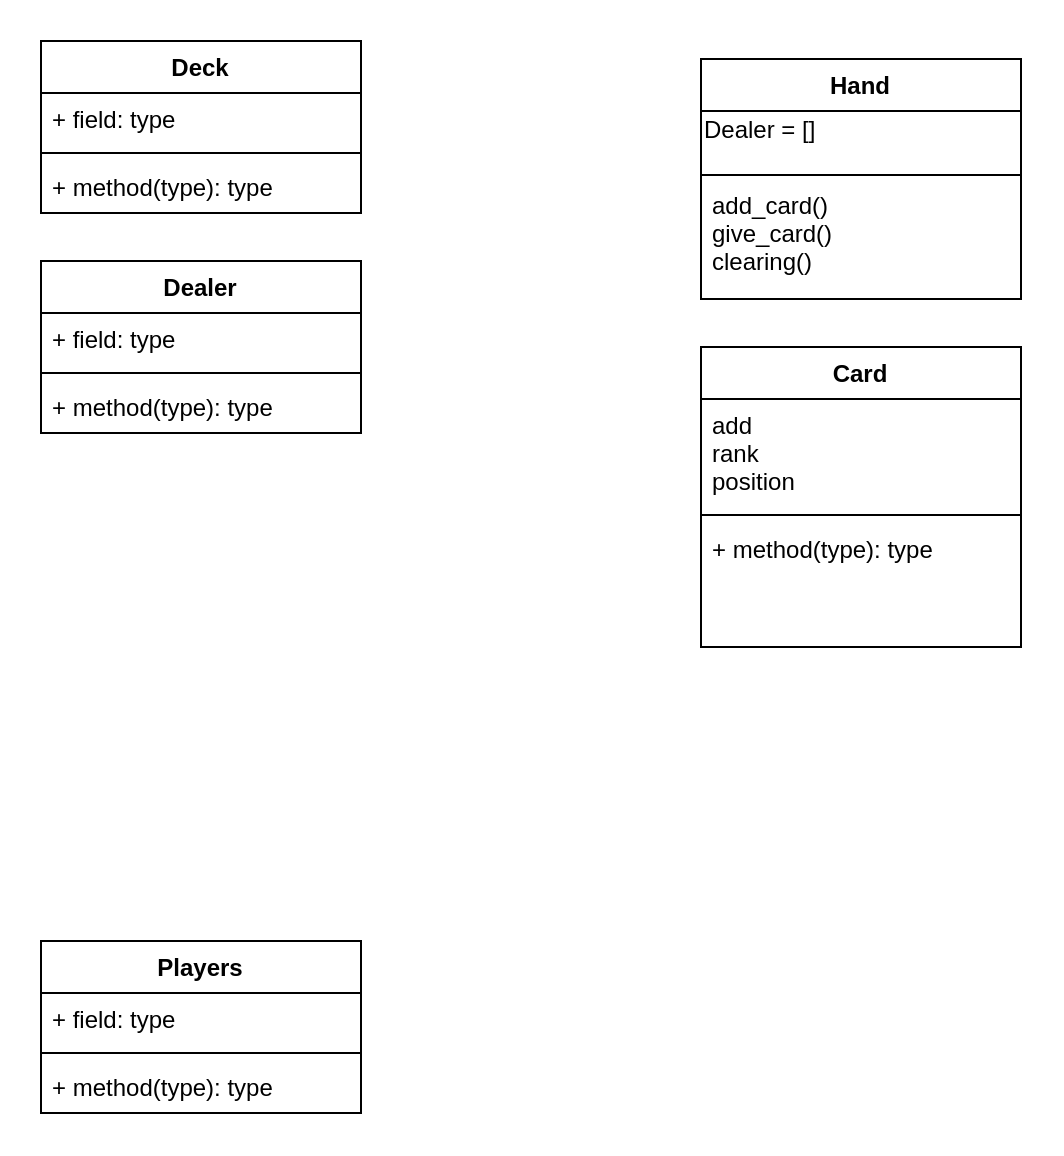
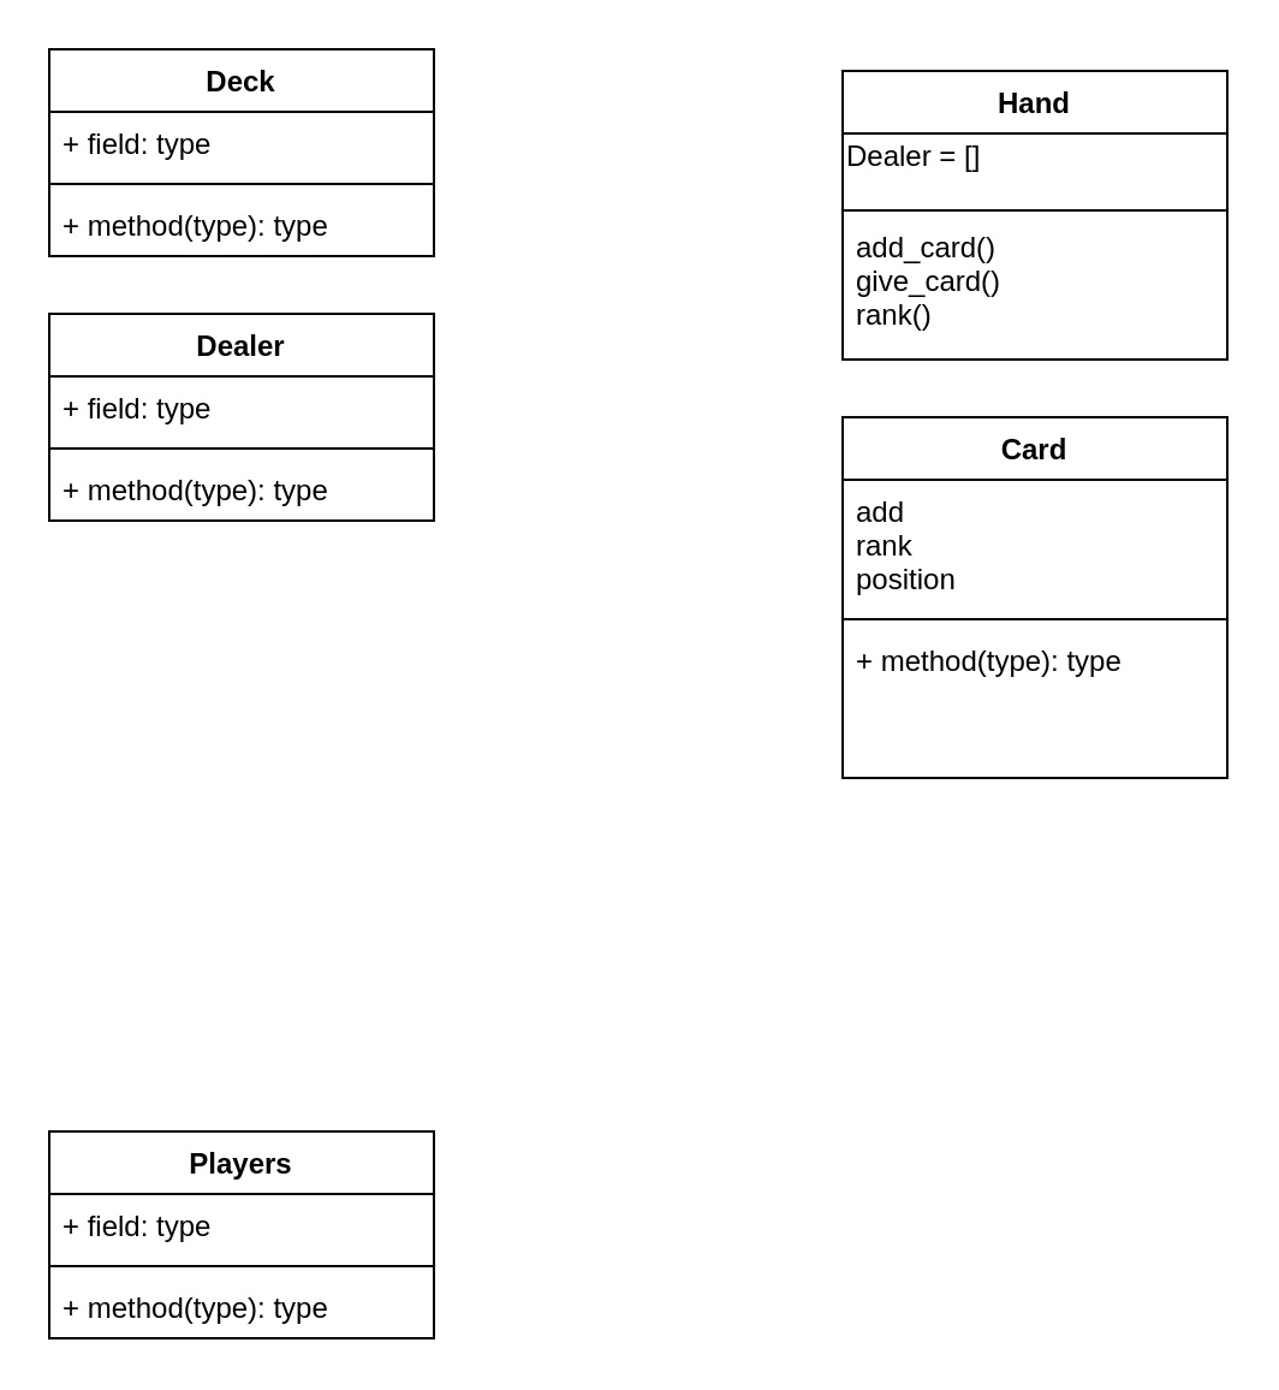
- <mxCell id="21" value="add_card()&#10;give_card()&#10;clearing()" style="text;strokeColor=none;fillColor=none;align=left;verticalAlign=top;spacingLeft=4;spacingRight=4;overflow=hidden;rotatable=0;points=[[0,0.5],[1,0.5]];portConstraint=eastwest;" parent="18" vertex="1"><mxGeometry y="60" width="160" height="60" as="geometry" /></mxCell>
+ <mxCell id="21" value="add_card()&#10;give_card()&#10;rank()" style="text;strokeColor=none;fillColor=none;align=left;verticalAlign=top;spacingLeft=4;spacingRight=4;overflow=hidden;rotatable=0;points=[[0,0.5],[1,0.5]];portConstraint=eastwest;" parent="18" vertex="1"><mxGeometry y="60" width="160" height="60" as="geometry" /></mxCell>
